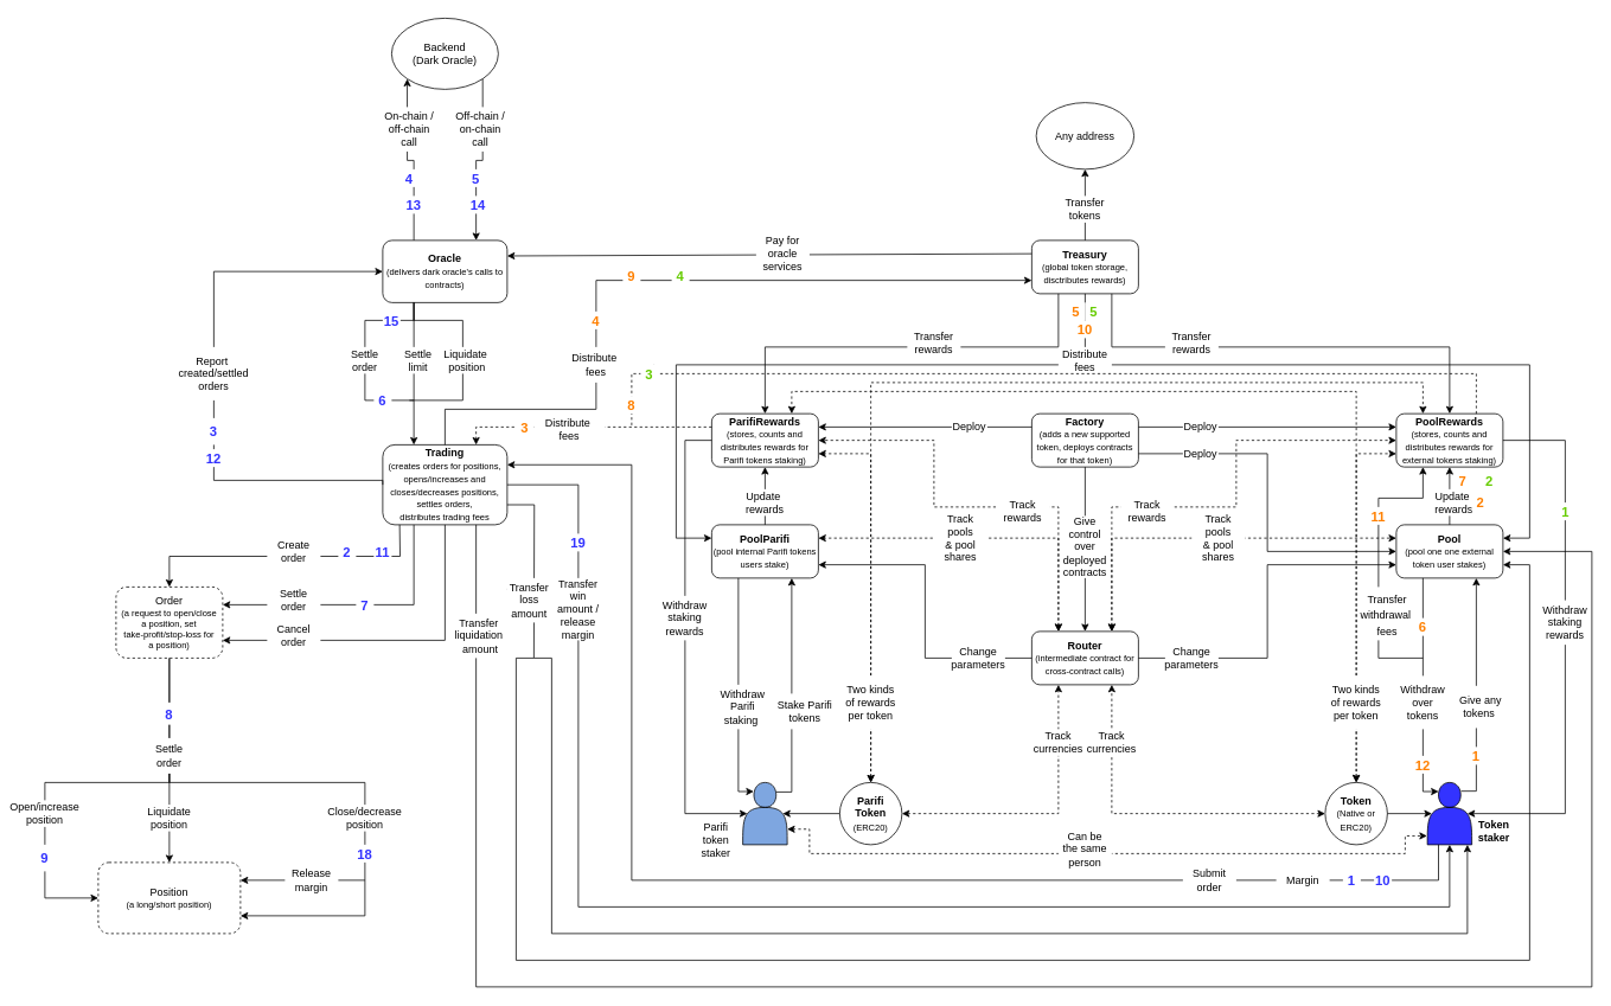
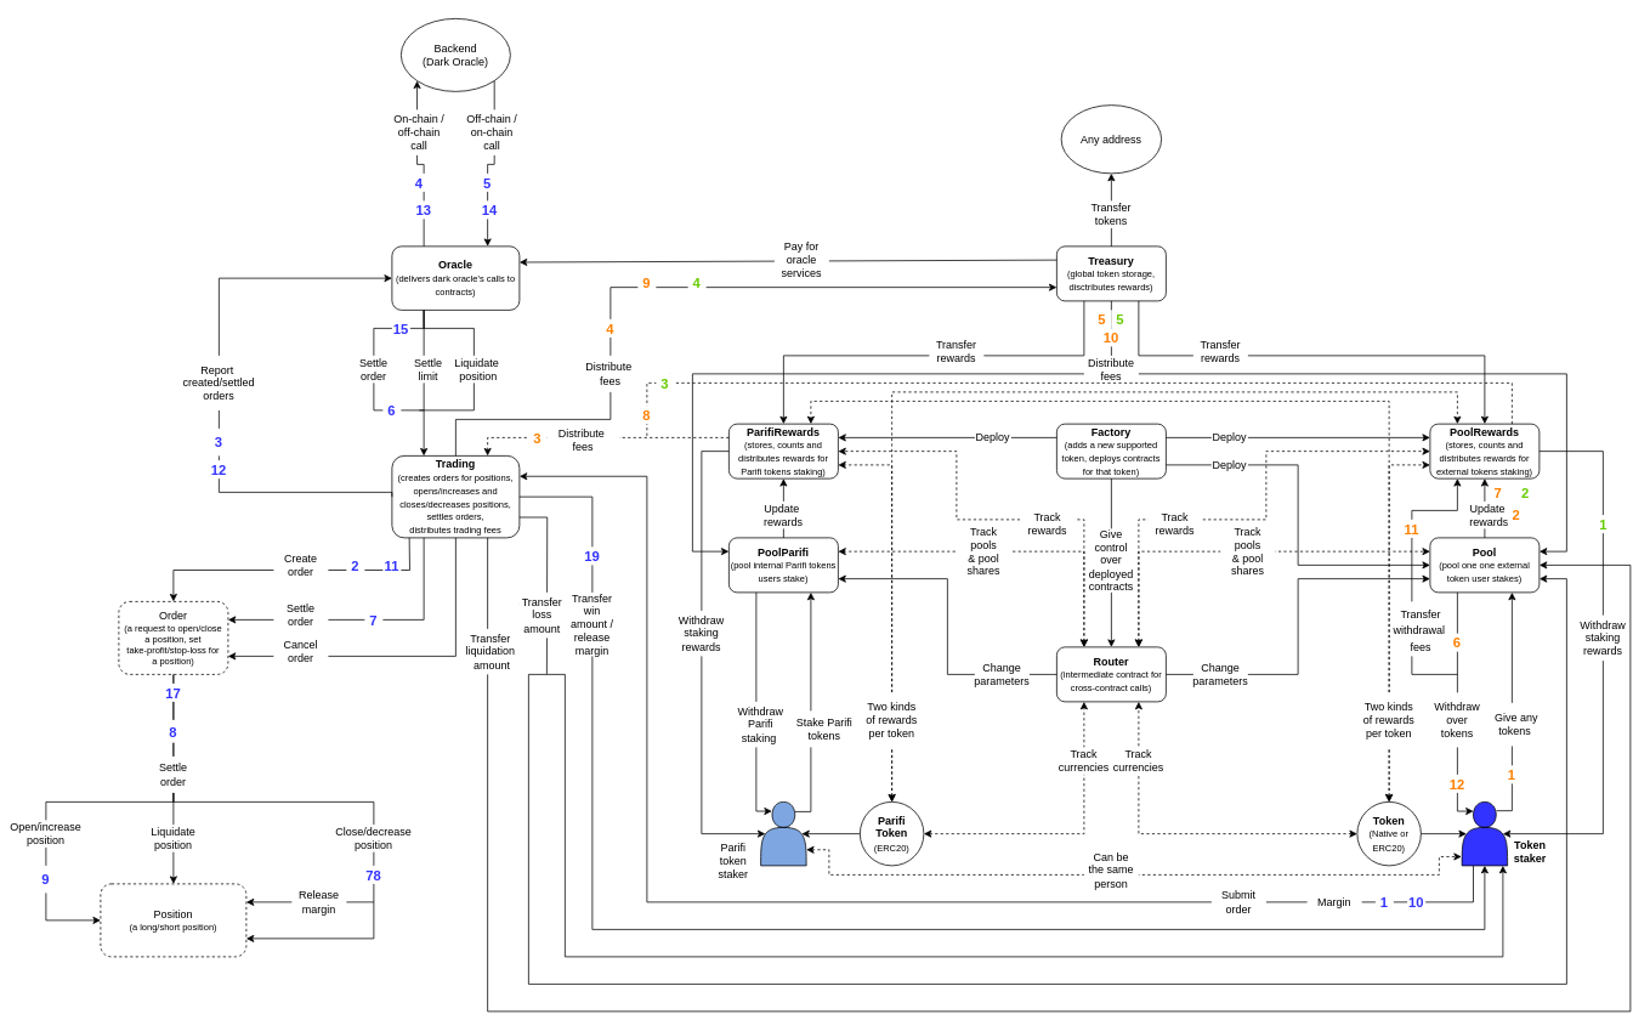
+ <mxCell id="134" value="&lt;b&gt;&lt;font style=&quot;font-size: 15px;&quot; color=&quot;#3333ff&quot;&gt;17&lt;/font&gt;&lt;/b&gt;" style="text;html=1;strokeColor=none;fillColor=default;align=center;verticalAlign=middle;whiteSpace=wrap;rounded=0;" vertex="1" parent="1"><mxGeometry x="180" y="750" width="20" height="20" as="geometry" /></mxCell>
- <mxCell id="135" value="&lt;b&gt;&lt;font style=&quot;font-size: 15px;&quot; color=&quot;#3333ff&quot;&gt;18&lt;/font&gt;&lt;/b&gt;" style="text;html=1;strokeColor=none;fillColor=default;align=center;verticalAlign=middle;whiteSpace=wrap;rounded=0;" vertex="1" parent="1"><mxGeometry x="400" y="950" width="20" height="20" as="geometry" /></mxCell>
+ <mxCell id="135" value="&lt;b&gt;&lt;font style=&quot;font-size: 15px;&quot; color=&quot;#3333ff&quot;&gt;78&lt;/font&gt;&lt;/b&gt;" style="text;html=1;strokeColor=none;fillColor=default;align=center;verticalAlign=middle;whiteSpace=wrap;rounded=0;" vertex="1" parent="1"><mxGeometry x="400" y="950" width="20" height="20" as="geometry" /></mxCell>
